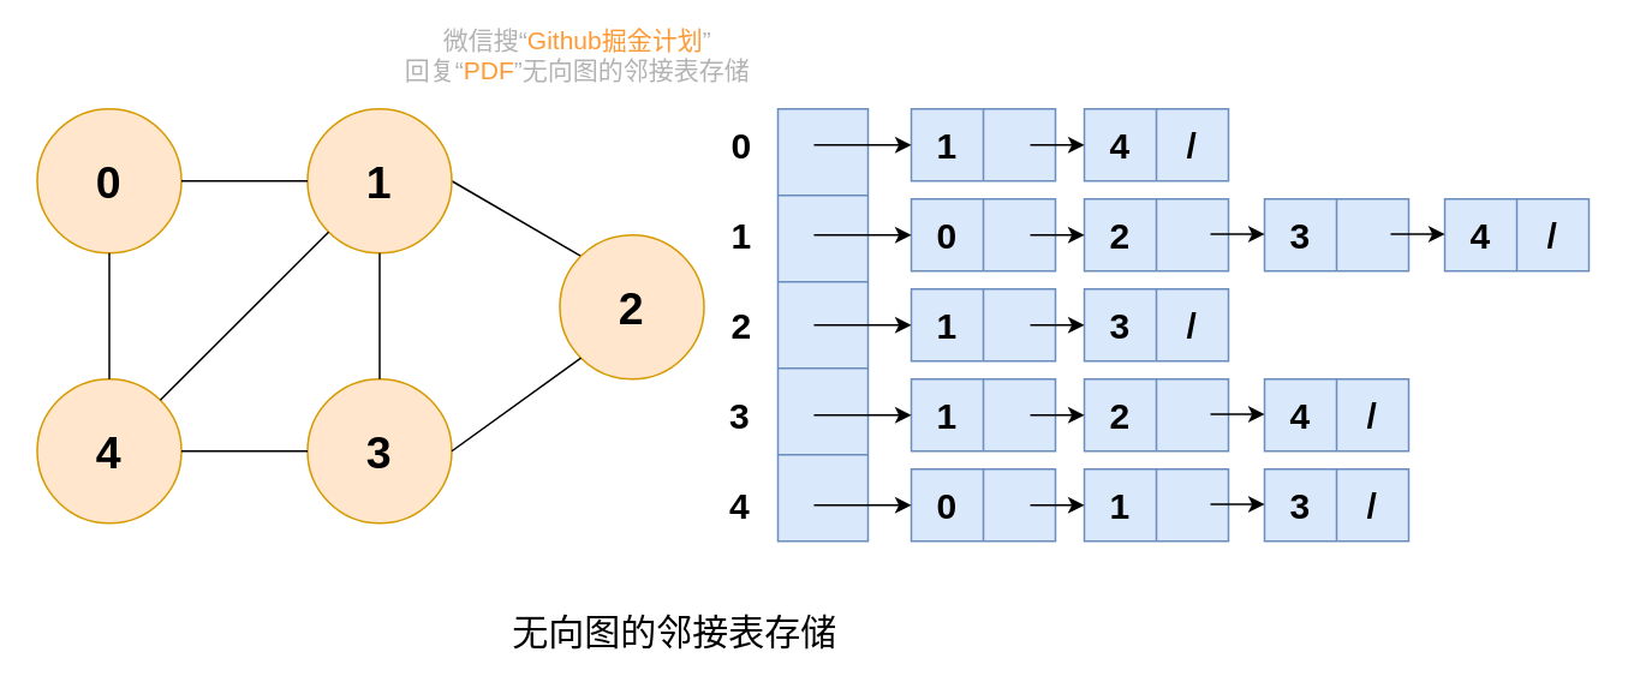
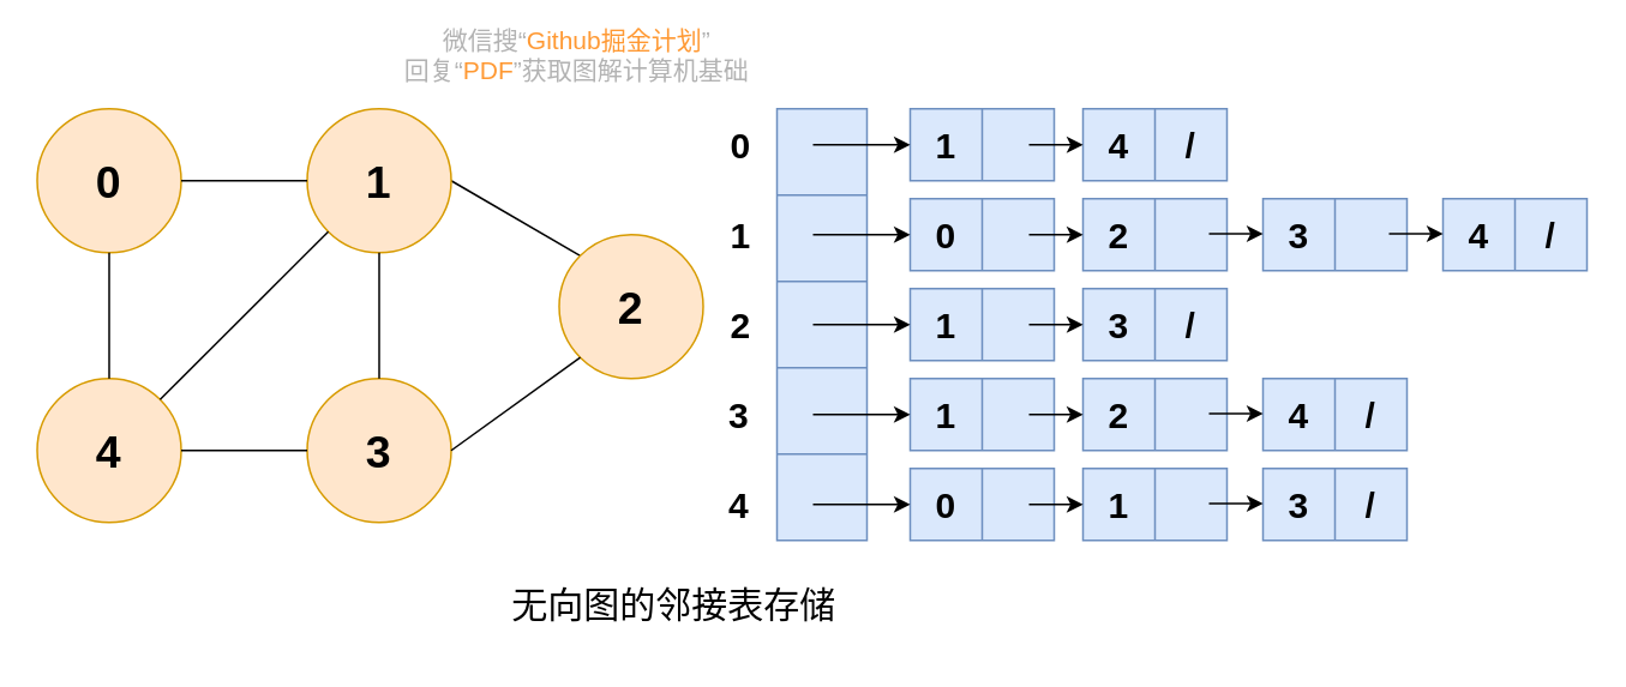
- <mxCell id="101" value="微信搜“&lt;font color=&quot;#ff9933&quot;&gt;Github掘金计划&lt;/font&gt;”&lt;br style=&quot;font-size: 14px&quot;&gt;回复“&lt;font color=&quot;#ff9933&quot;&gt;PDF&lt;/font&gt;”无向图的邻接表存储" style="text;html=1;strokeColor=none;fillColor=none;align=center;verticalAlign=middle;whiteSpace=wrap;rounded=0;labelBackgroundColor=none;fontSize=14;fontColor=#B3B3B3;" vertex="1" parent="1"><mxGeometry x="210" y="20" width="220" height="20" as="geometry" /></mxCell>
+ <mxCell id="101" value="微信搜“&lt;font color=&quot;#ff9933&quot;&gt;Github掘金计划&lt;/font&gt;”&lt;br style=&quot;font-size: 14px&quot;&gt;回复“&lt;font color=&quot;#ff9933&quot;&gt;PDF&lt;/font&gt;”获取图解计算机基础" style="text;html=1;strokeColor=none;fillColor=none;align=center;verticalAlign=middle;whiteSpace=wrap;rounded=0;labelBackgroundColor=none;fontSize=14;fontColor=#B3B3B3;" vertex="1" parent="1"><mxGeometry x="210" y="20" width="220" height="20" as="geometry" /></mxCell>
- <mxCell id="14" value="无向图的邻接表存储" style="text;html=1;strokeColor=none;fillColor=none;align=center;verticalAlign=middle;whiteSpace=wrap;rounded=0;fontSize=20;" vertex="1" parent="1"><mxGeometry x="259" y="340" width="230" height="20" as="geometry" /></mxCell>
+ <mxCell id="14" value="无向图的邻接表存储" style="text;html=1;strokeColor=none;fillColor=none;align=center;verticalAlign=middle;whiteSpace=wrap;rounded=0;fontSize=20;" vertex="1" parent="1"><mxGeometry x="259" y="325" width="230" height="20" as="geometry" /></mxCell>
